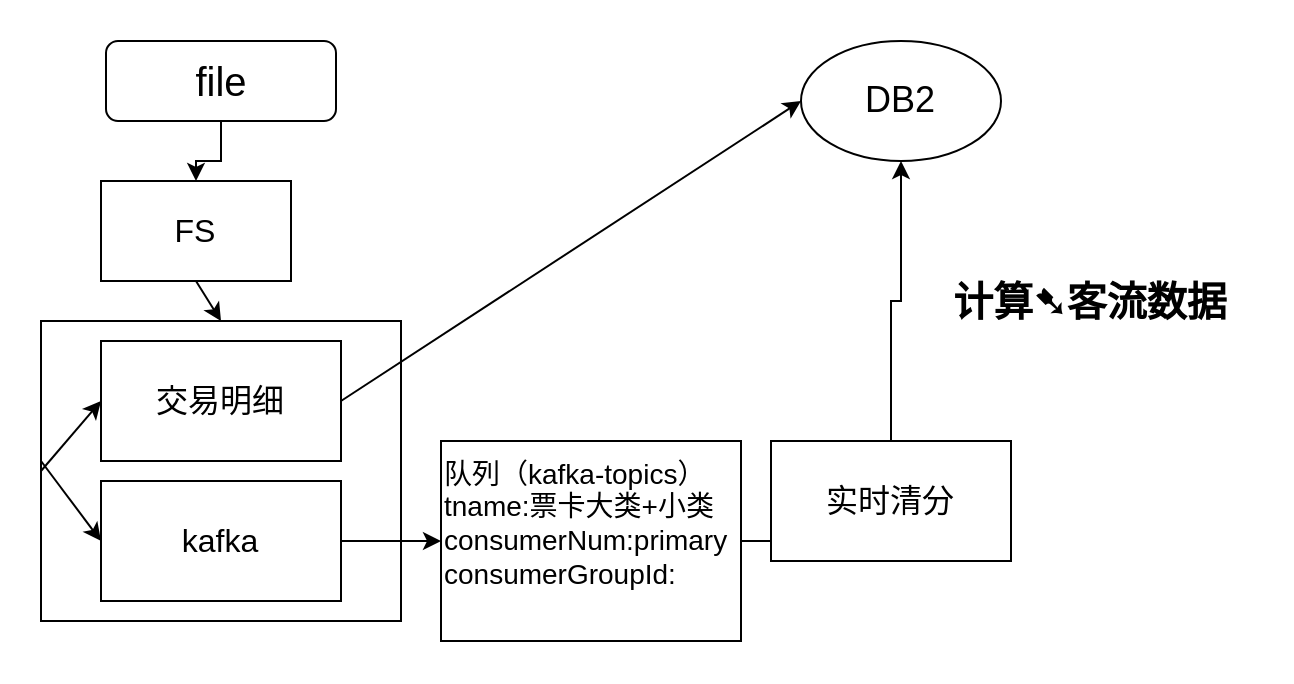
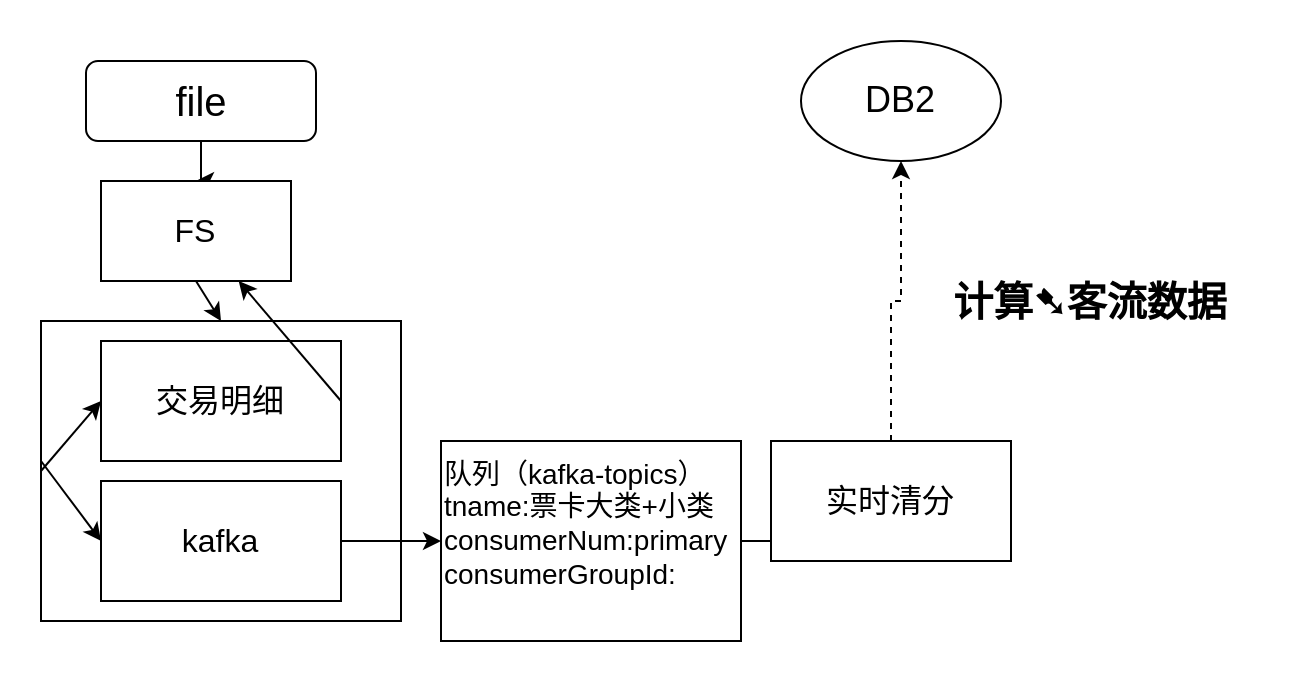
- <mxCell id="4" value="&lt;font style=&quot;font-size: 20px&quot;&gt;file&lt;/font&gt;" style="rounded=1;whiteSpace=wrap;html=1;" vertex="1" parent="1"><mxGeometry x="52.5" y="20" width="115" height="40" as="geometry" /></mxCell>
+ <mxCell id="4" value="&lt;font style=&quot;font-size: 20px&quot;&gt;file&lt;/font&gt;" style="rounded=1;whiteSpace=wrap;html=1;" vertex="1" parent="1"><mxGeometry x="42.5" y="30" width="115" height="40" as="geometry" /></mxCell>
- <mxCell id="8" value="" style="endArrow=classic;html=1;exitX=1;exitY=0.5;exitDx=0;exitDy=0;entryX=0;entryY=0.5;entryDx=0;entryDy=0;" edge="1" parent="1" source="5" target="9"><mxGeometry width="50" height="50" relative="1" as="geometry"><mxPoint x="290" y="190" as="sourcePoint" /><mxPoint x="320" y="150" as="targetPoint" /></mxGeometry></mxCell>
+ <mxCell id="8" value="" style="endArrow=classic;html=1;exitX=1;exitY=0.5;exitDx=0;exitDy=0;" edge="1" parent="1" source="5" target="7"><mxGeometry width="50" height="50" relative="1" as="geometry"><mxPoint x="290" y="190" as="sourcePoint" /><mxPoint x="320" y="150" as="targetPoint" /></mxGeometry></mxCell>
- <mxCell id="13" value="" style="edgeStyle=orthogonalEdgeStyle;rounded=0;orthogonalLoop=1;jettySize=auto;html=1;" edge="1" parent="1" source="14" target="9"><mxGeometry relative="1" as="geometry" /></mxCell>
+ <mxCell id="13" value="" style="edgeStyle=orthogonalEdgeStyle;rounded=0;orthogonalLoop=1;jettySize=auto;html=1;dashed=1;" edge="1" parent="1" source="14" target="9"><mxGeometry relative="1" as="geometry" /></mxCell>
